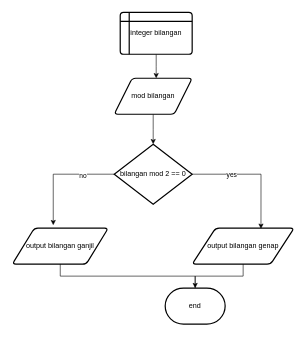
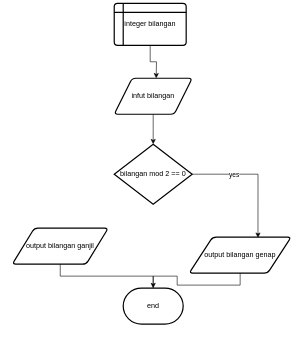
- <mxCell id="15" value="integer bilangan" style="shape=internalStorage;whiteSpace=wrap;html=1;dx=15;dy=15;rounded=1;arcSize=8;strokeWidth=2;" vertex="1" parent="1"><mxGeometry x="200" y="20" width="120" height="70" as="geometry" /></mxCell>
+ <mxCell id="15" value="integer bilangan" style="shape=internalStorage;whiteSpace=wrap;html=1;dx=15;dy=15;rounded=1;arcSize=8;strokeWidth=2;" vertex="1" parent="1"><mxGeometry x="190" y="5" width="120" height="70" as="geometry" /></mxCell>
- <mxCell id="3" value="mod bilangan" style="shape=parallelogram;html=1;strokeWidth=2;perimeter=parallelogramPerimeter;whiteSpace=wrap;rounded=1;arcSize=12;size=0.23;" vertex="1" parent="1"><mxGeometry x="190" y="130" width="130" height="60" as="geometry" /></mxCell>
+ <mxCell id="3" value="infut bilangan" style="shape=parallelogram;html=1;strokeWidth=2;perimeter=parallelogramPerimeter;whiteSpace=wrap;rounded=1;arcSize=12;size=0.23;" vertex="1" parent="1"><mxGeometry x="190" y="130" width="130" height="60" as="geometry" /></mxCell>
- <mxCell id="7" style="edgeStyle=orthogonalEdgeStyle;rounded=0;orthogonalLoop=1;jettySize=auto;html=1;exitX=0;exitY=0.5;exitDx=0;exitDy=0;exitPerimeter=0;entryX=0.427;entryY=-0.083;entryDx=0;entryDy=0;entryPerimeter=0;" edge="1" parent="1" source="4" target="5"><mxGeometry relative="1" as="geometry" /></mxCell>
- <mxCell id="8" value="no" style="edgeLabel;html=1;align=center;verticalAlign=middle;resizable=0;points=[];" vertex="1" connectable="0" parent="7"><mxGeometry x="-0.427" y="2" relative="1" as="geometry"><mxPoint as="offset" /></mxGeometry></mxCell>
- <mxCell id="6" value="output bilangan genap" style="shape=parallelogram;html=1;strokeWidth=2;perimeter=parallelogramPerimeter;whiteSpace=wrap;rounded=1;arcSize=12;size=0.23;" vertex="1" parent="1"><mxGeometry x="320" y="380" width="170" height="60" as="geometry" /></mxCell>
+ <mxCell id="6" value="output bilangan genap" style="shape=parallelogram;html=1;strokeWidth=2;perimeter=parallelogramPerimeter;whiteSpace=wrap;rounded=1;arcSize=12;size=0.23;" vertex="1" parent="1"><mxGeometry x="315" y="395" width="170" height="60" as="geometry" /></mxCell>
- <mxCell id="11" value="end" style="strokeWidth=2;html=1;shape=mxgraph.flowchart.terminator;whiteSpace=wrap;" vertex="1" parent="1"><mxGeometry x="275" y="480" width="100" height="60" as="geometry" /></mxCell>
+ <mxCell id="11" value="end" style="strokeWidth=2;html=1;shape=mxgraph.flowchart.terminator;whiteSpace=wrap;" vertex="1" parent="1"><mxGeometry x="205" y="480" width="100" height="60" as="geometry" /></mxCell>
